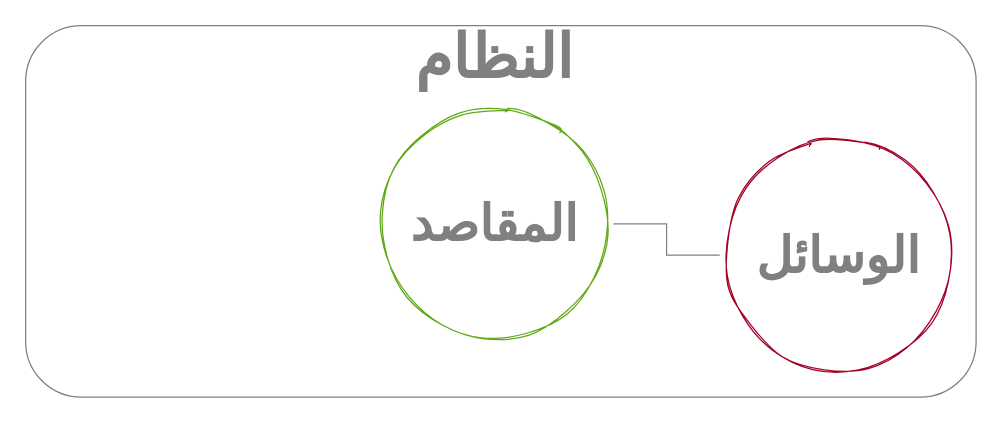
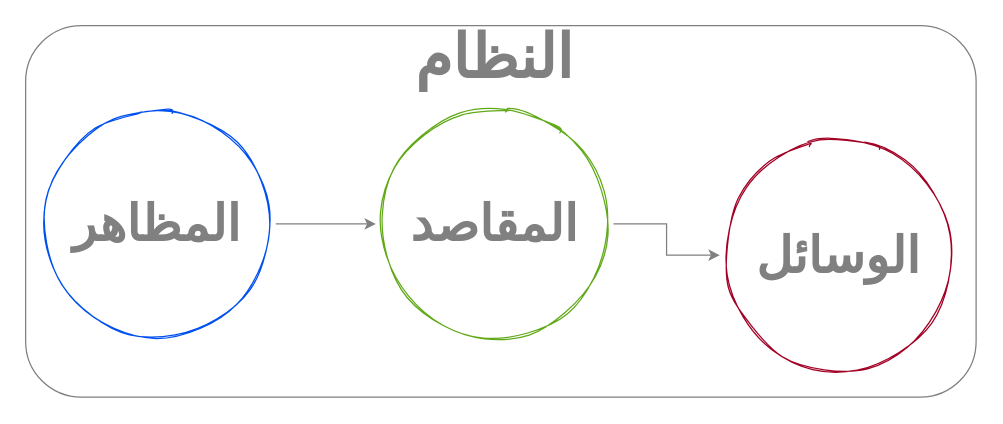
+ <mxCell id="4" value="المظاهر" style="ellipse;whiteSpace=wrap;html=1;aspect=fixed;sketch=1;fontFamily=Arabic Typesetting;fontSize=40;fontStyle=1;fillColor=none;strokeColor=#0050EF;fontColor=#808080;" parent="1" vertex="1"><mxGeometry x="30" y="83.5" width="190" height="190" as="geometry" /></mxCell>
+ <mxCell id="3" style="edgeStyle=orthogonalEdgeStyle;rounded=0;orthogonalLoop=1;jettySize=auto;html=1;strokeColor=#808080;fontColor=#808080;fontFamily=Lucida Console;fontStyle=0" parent="1" source="4" target="6" edge="1"><mxGeometry relative="1" as="geometry" /></mxCell>
- <mxCell id="5" style="edgeStyle=orthogonalEdgeStyle;rounded=0;orthogonalLoop=1;jettySize=auto;html=1;strokeColor=#808080;fontColor=#808080;fontFamily=Lucida Console;fontStyle=0;endArrow=none;" parent="1" source="6" target="7" edge="1"><mxGeometry relative="1" as="geometry" /></mxCell>
+ <mxCell id="5" style="edgeStyle=orthogonalEdgeStyle;rounded=0;orthogonalLoop=1;jettySize=auto;html=1;strokeColor=#808080;fontColor=#808080;fontFamily=Lucida Console;fontStyle=0" parent="1" source="6" target="7" edge="1"><mxGeometry relative="1" as="geometry" /></mxCell>
